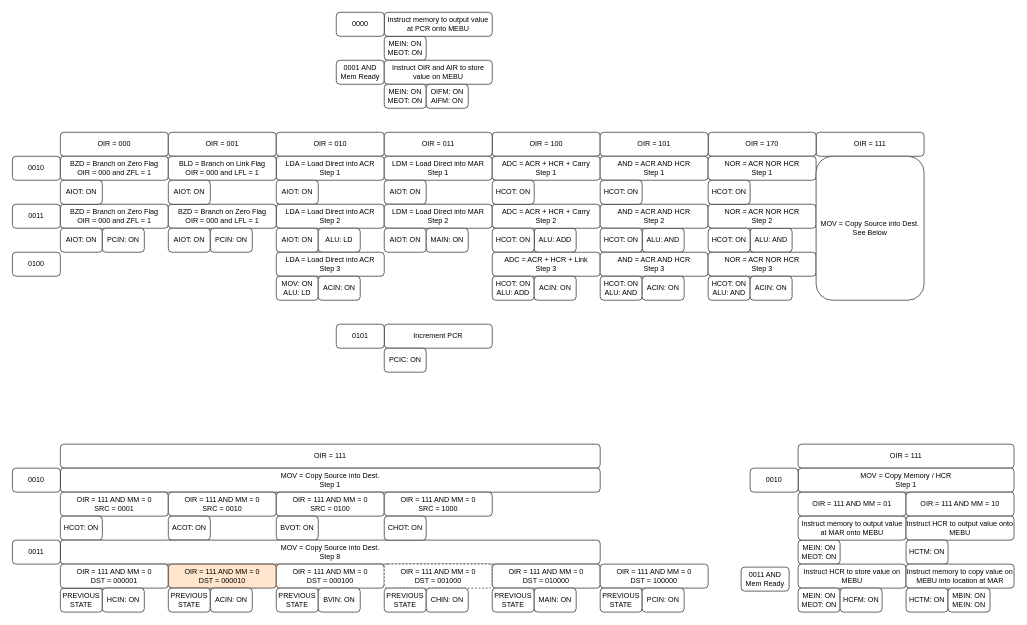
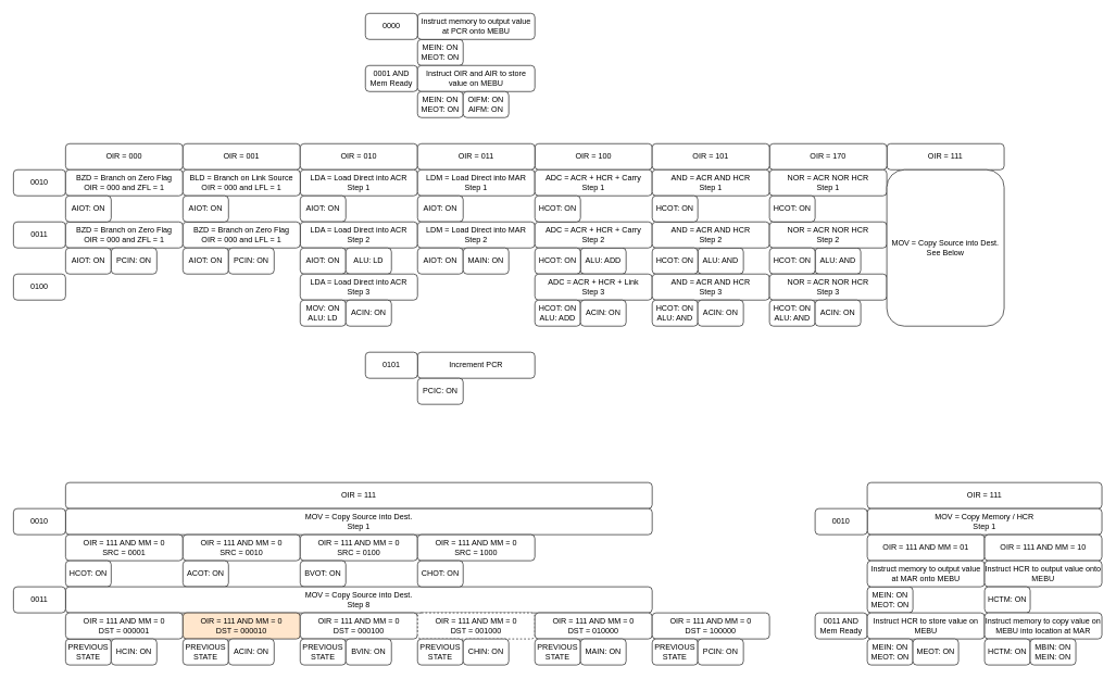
- <mxCell id="62" value="BLD = Branch on Link Flag&lt;div&gt;OIR = 000 and LFL = 1&lt;/div&gt;" style="rounded=1;whiteSpace=wrap;html=1;" parent="1" vertex="1"><mxGeometry x="280" y="260" width="180" height="40" as="geometry" /></mxCell>
+ <mxCell id="62" value="BLD = Branch on Link Source&lt;div&gt;OIR = 000 and LFL = 1&lt;/div&gt;" style="rounded=1;whiteSpace=wrap;html=1;" parent="1" vertex="1"><mxGeometry x="280" y="260" width="180" height="40" as="geometry" /></mxCell>
- <mxCell id="101" value="0011 AND&lt;div&gt;Mem Ready&lt;/div&gt;" style="rounded=1;whiteSpace=wrap;html=1;" parent="1" vertex="1"><mxGeometry x="1235" y="945" width="80" height="40" as="geometry" /></mxCell>
+ <mxCell id="101" value="0011 AND&lt;div&gt;Mem Ready&lt;/div&gt;" style="rounded=1;whiteSpace=wrap;html=1;" parent="1" vertex="1"><mxGeometry x="1250" y="940" width="80" height="40" as="geometry" /></mxCell>
- <mxCell id="104" value="HCFM: ON" style="rounded=1;whiteSpace=wrap;html=1;" parent="1" vertex="1"><mxGeometry x="1400" y="980" width="70" height="40" as="geometry" /></mxCell>
+ <mxCell id="104" value="MEOT: ON" style="rounded=1;whiteSpace=wrap;html=1;" parent="1" vertex="1"><mxGeometry x="1400" y="980" width="70" height="40" as="geometry" /></mxCell>
